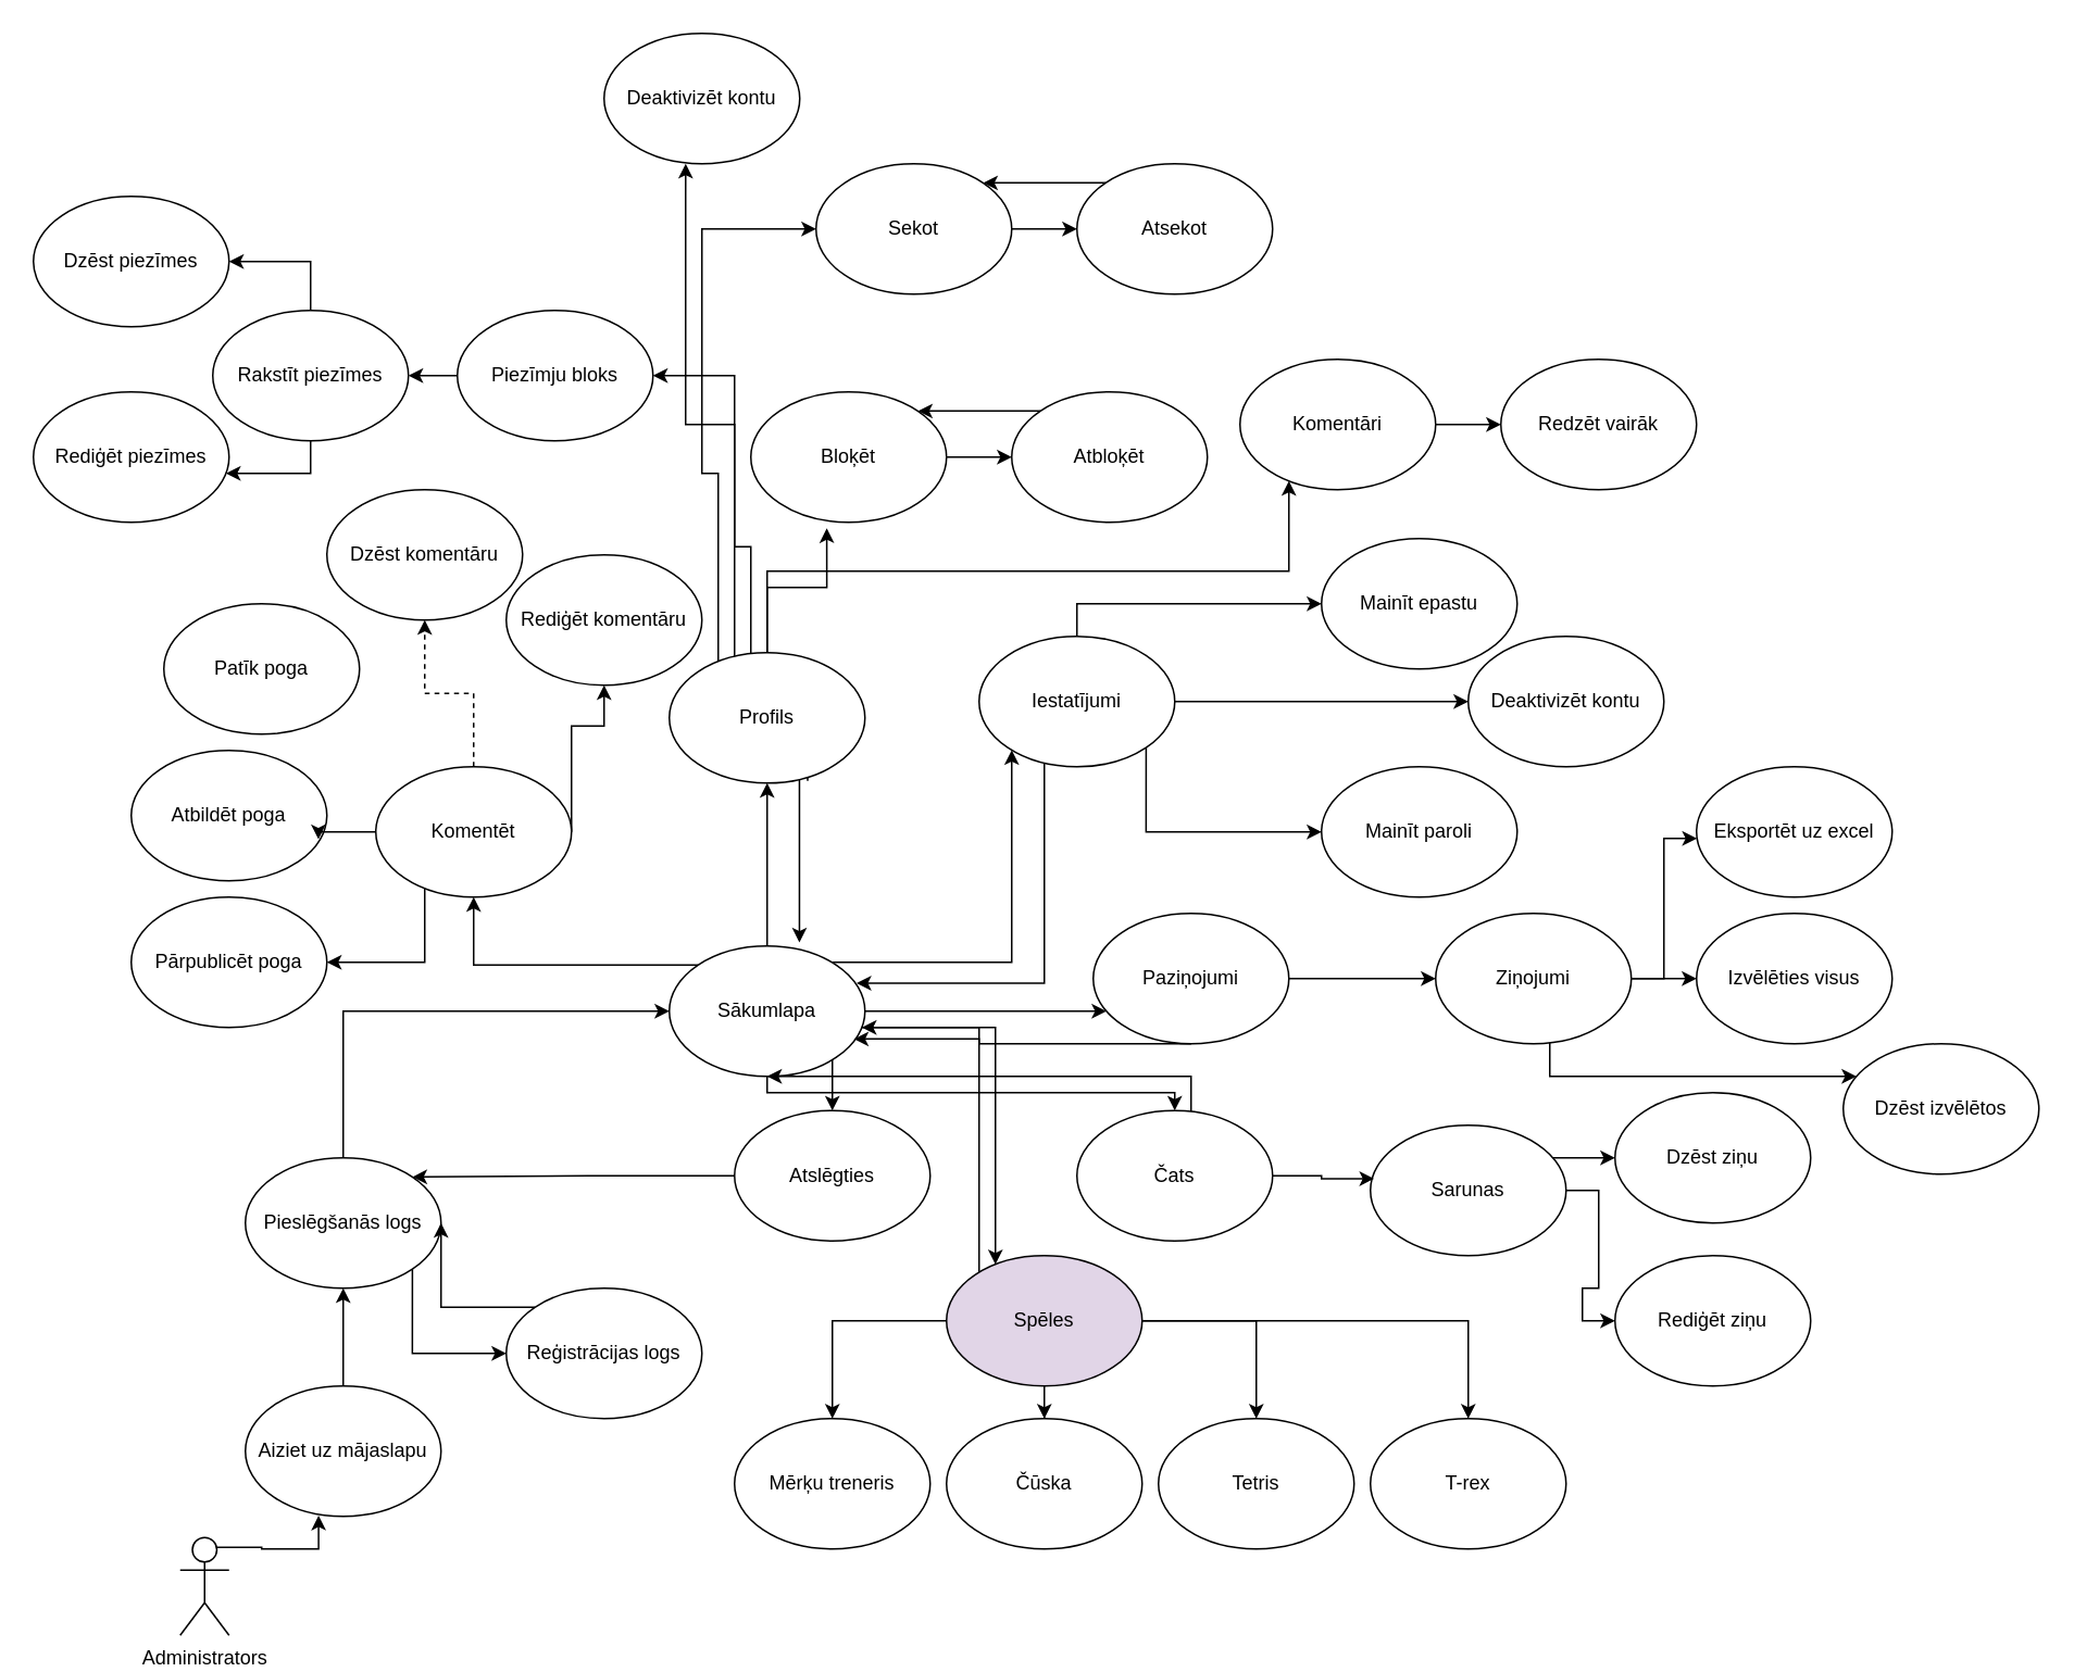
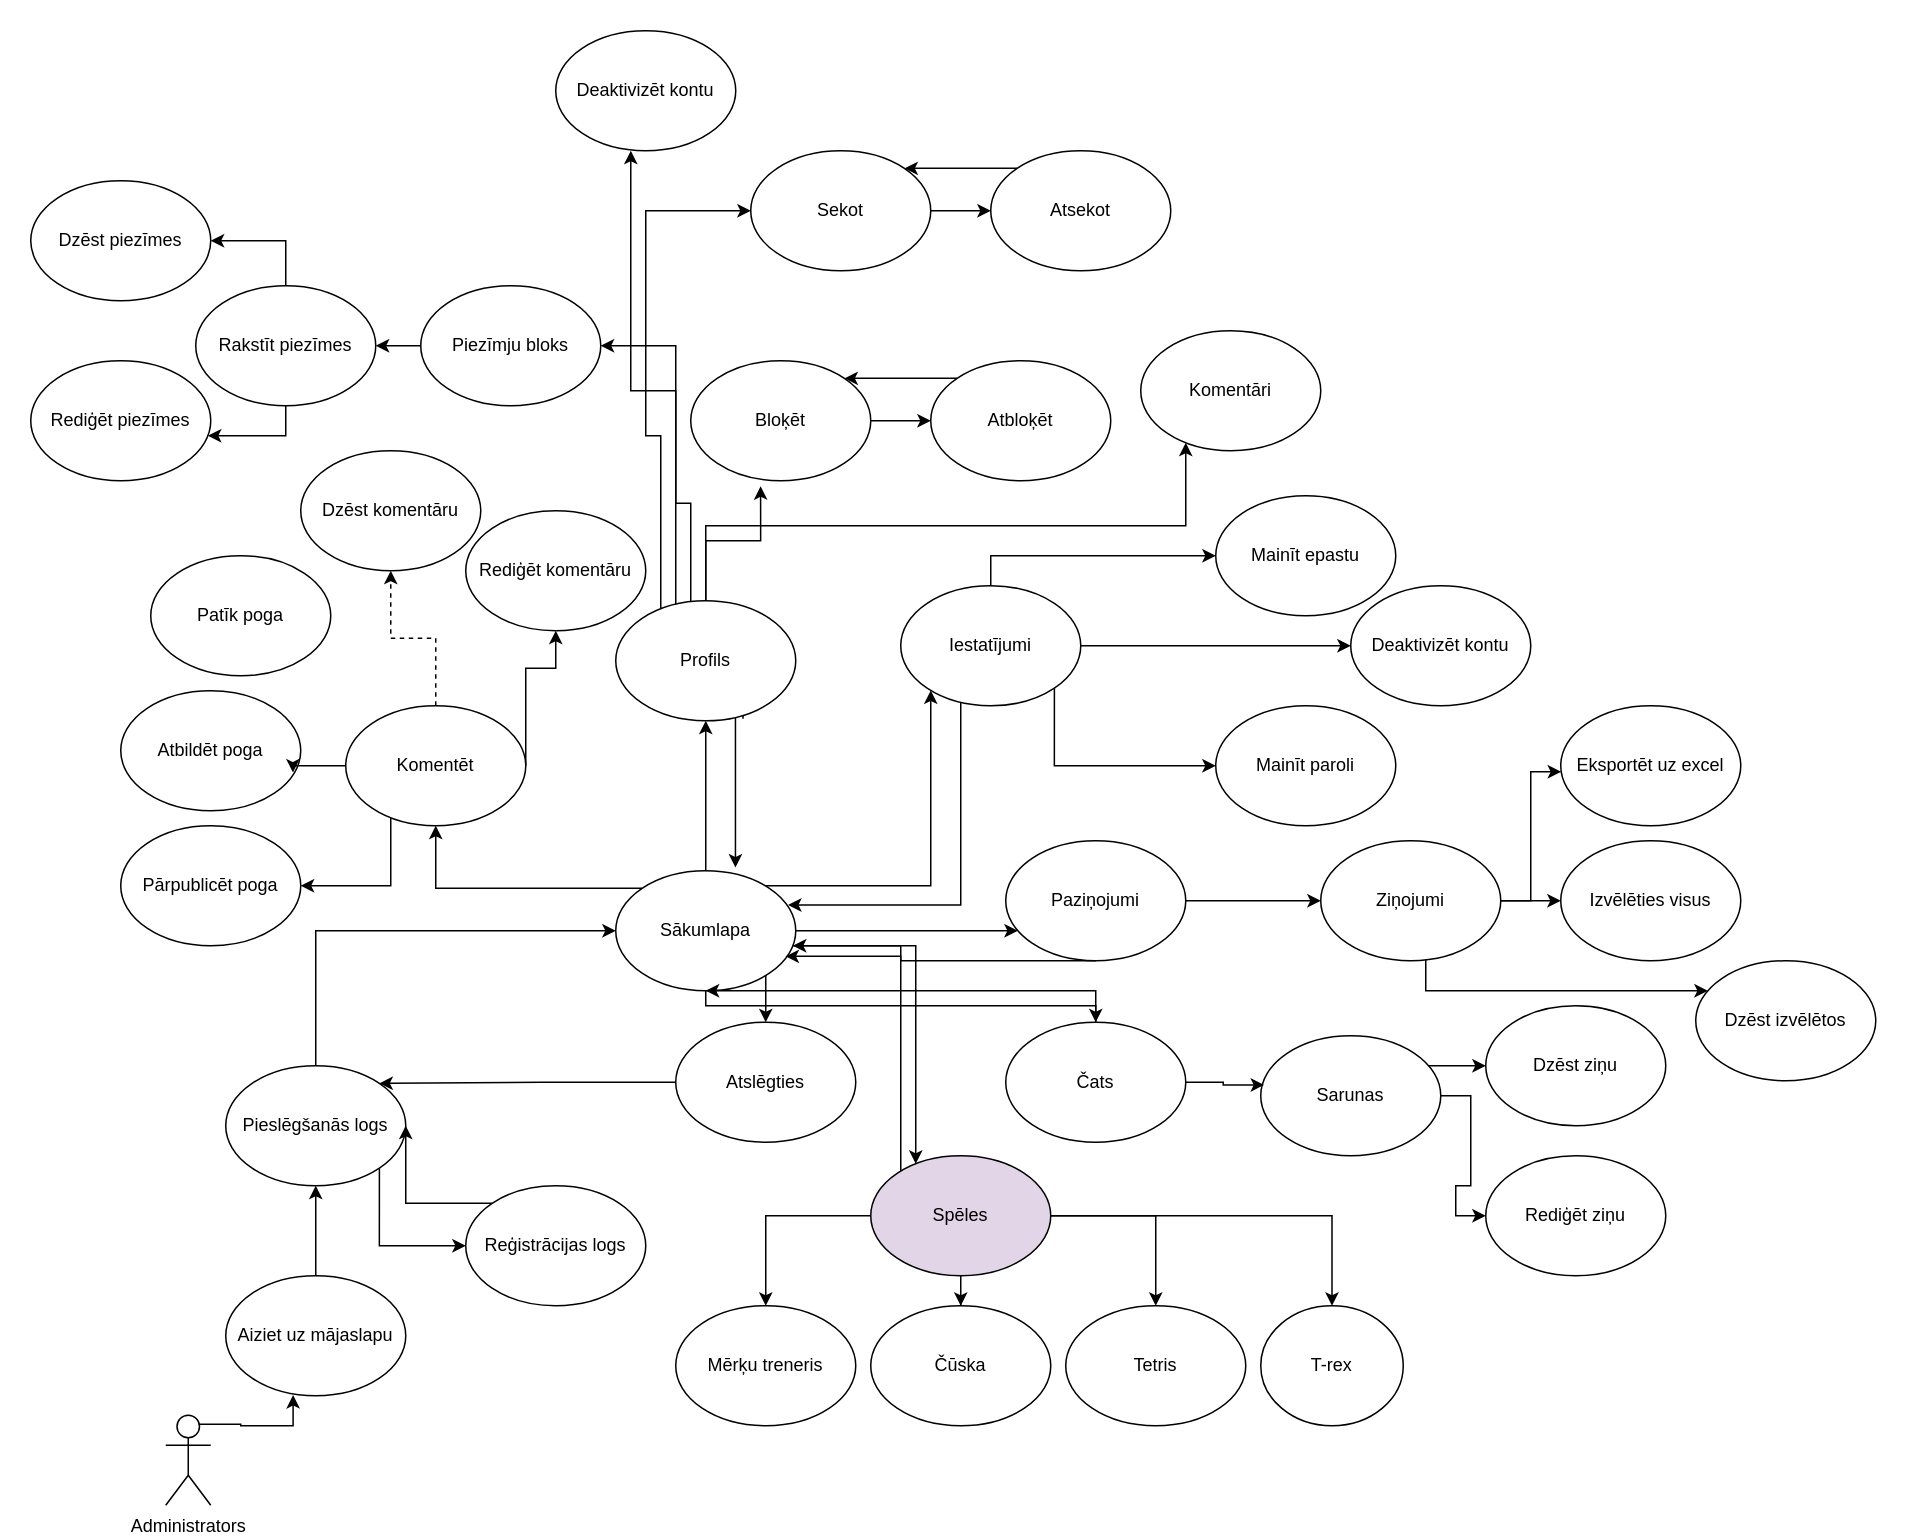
- <mxCell id="84" style="edgeStyle=orthogonalEdgeStyle;rounded=0;orthogonalLoop=1;jettySize=auto;html=1;" edge="1" parent="1" source="85" target="86"><mxGeometry relative="1" as="geometry" /></mxCell>
- <mxCell id="86" value="Redzēt vairāk" style="ellipse;whiteSpace=wrap;html=1;" vertex="1" parent="1"><mxGeometry x="920" y="220" width="120" height="80" as="geometry" /></mxCell>
- <mxCell id="56" value="Čats" style="ellipse;whiteSpace=wrap;html=1;" vertex="1" parent="1"><mxGeometry x="660" y="681" width="120" height="80" as="geometry" /></mxCell>
+ <mxCell id="56" value="Čats" style="ellipse;whiteSpace=wrap;html=1;" vertex="1" parent="1"><mxGeometry x="670" y="681" width="120" height="80" as="geometry" /></mxCell>
- <mxCell id="70" value="T-rex" style="ellipse;whiteSpace=wrap;html=1;" vertex="1" parent="1"><mxGeometry x="840" y="870" width="120" height="80" as="geometry" /></mxCell>
+ <mxCell id="70" value="T-rex" style="ellipse;whiteSpace=wrap;html=1;" vertex="1" parent="1"><mxGeometry x="840" y="870" width="95" height="80" as="geometry" /></mxCell>
